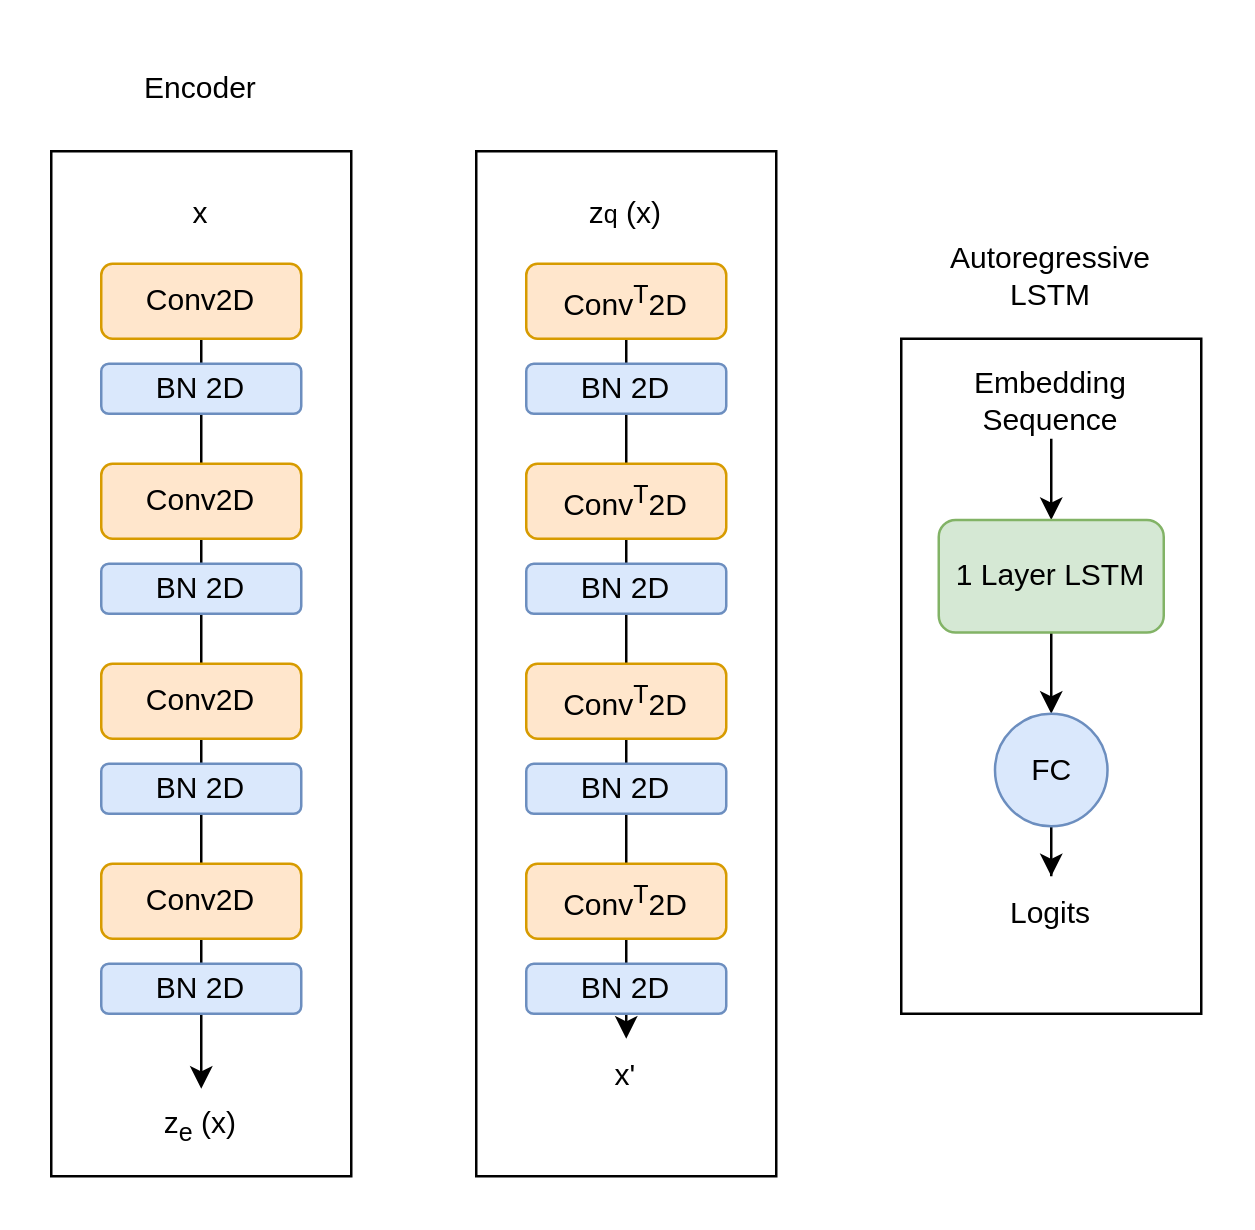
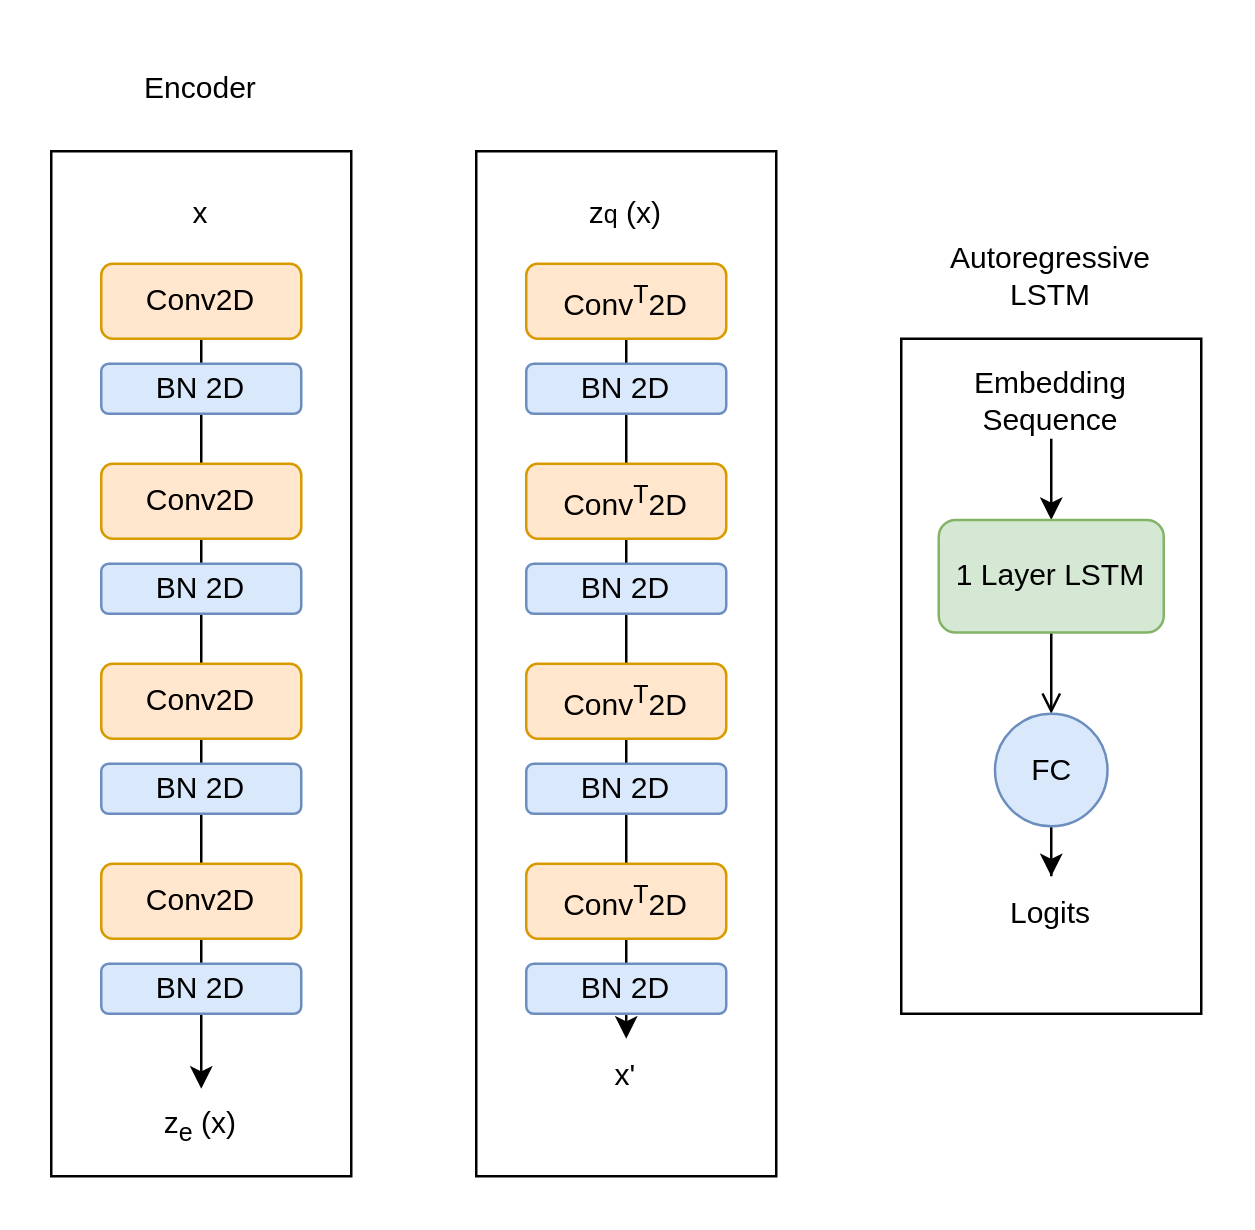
- <mxCell id="31" value="" style="edgeStyle=orthogonalEdgeStyle;rounded=0;orthogonalLoop=1;jettySize=auto;html=1;" edge="1" parent="1" source="32" target="34"><mxGeometry relative="1" as="geometry" /></mxCell>
+ <mxCell id="31" value="" style="edgeStyle=orthogonalEdgeStyle;rounded=0;orthogonalLoop=1;jettySize=auto;html=1;endArrow=open;" edge="1" parent="1" source="32" target="34"><mxGeometry relative="1" as="geometry" /></mxCell>
